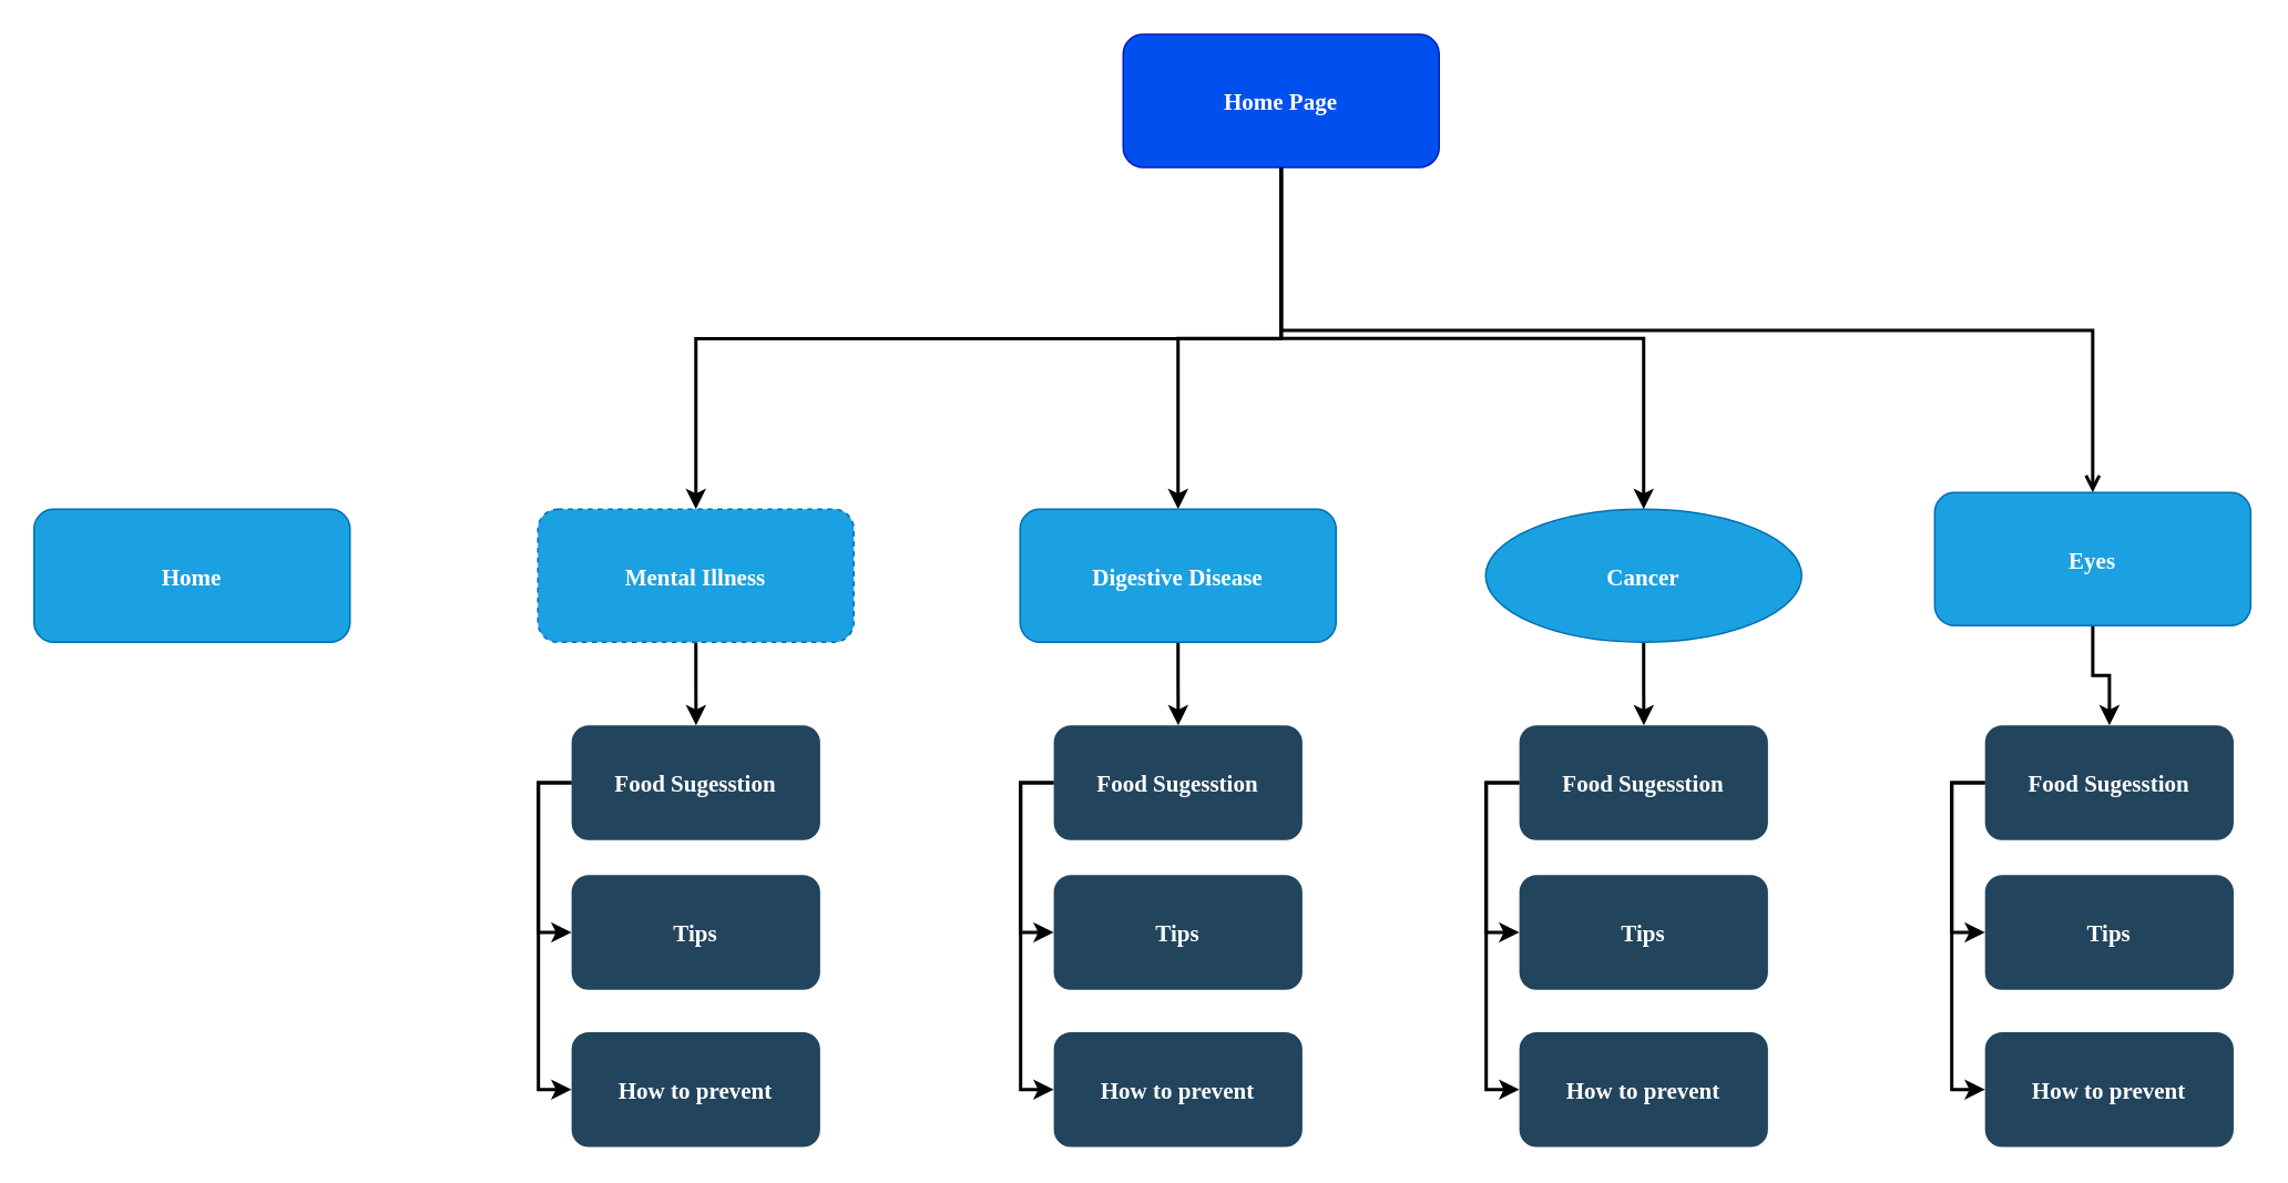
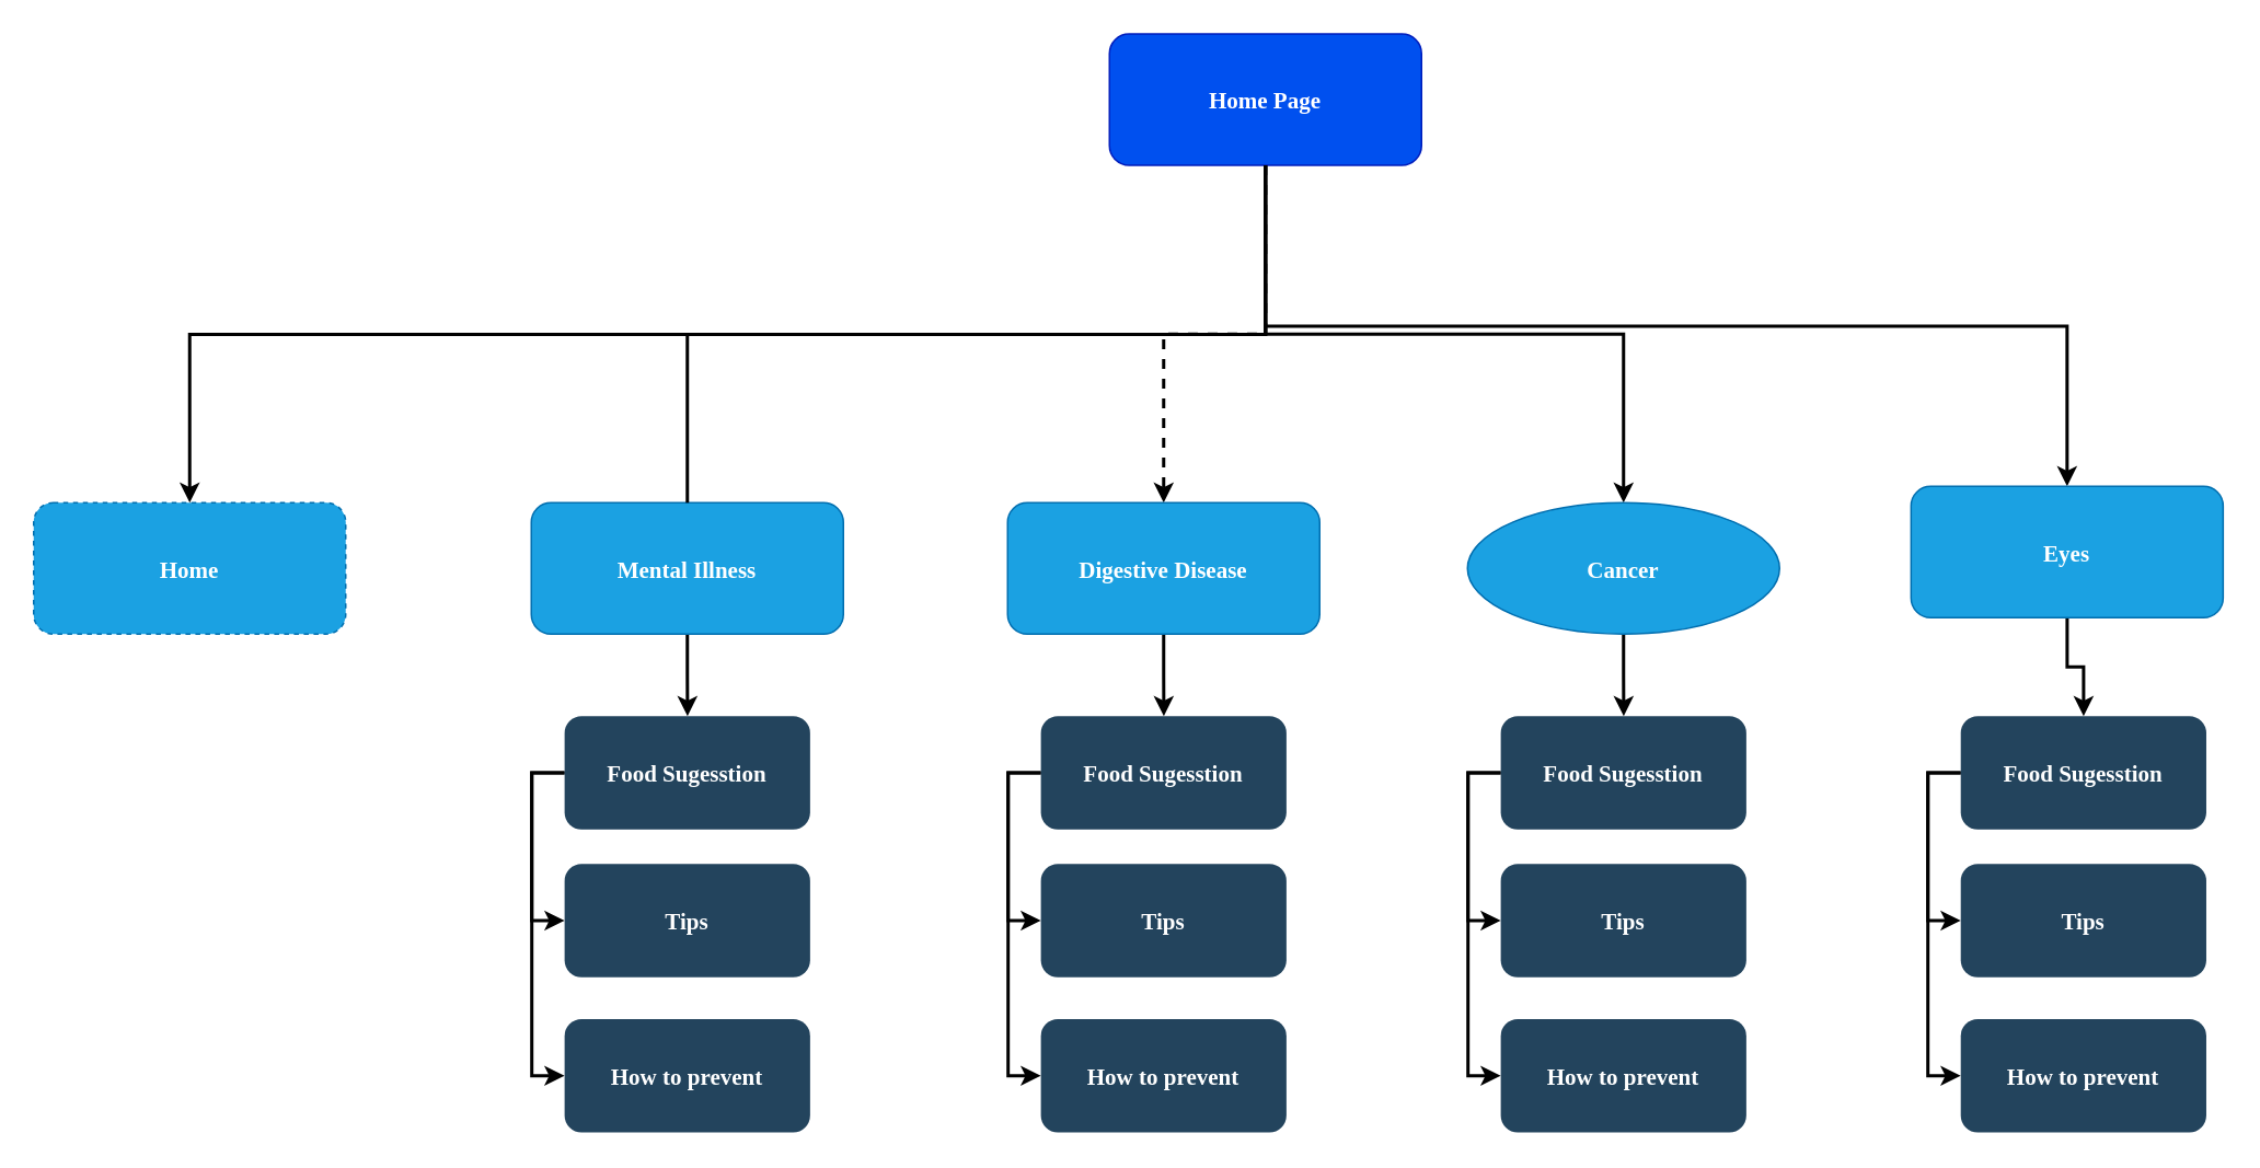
+ <mxCell id="13" value="" style="edgeStyle=elbowEdgeStyle;elbow=vertical;strokeWidth=2;rounded=0" parent="1" source="4" target="8" edge="1"><mxGeometry x="-23" y="135.5" width="100" height="100" as="geometry"><mxPoint x="-110" y="205.5" as="sourcePoint" /><mxPoint x="-10" y="105.5" as="targetPoint" /></mxGeometry></mxCell>
- <mxCell id="2" style="edgeStyle=orthogonalEdgeStyle;rounded=0;orthogonalLoop=1;jettySize=auto;html=1;exitX=0.5;exitY=1;exitDx=0;exitDy=0;entryX=0.5;entryY=0;entryDx=0;entryDy=0;strokeWidth=2;" edge="1" parent="1" source="4" target="17"><mxGeometry relative="1" as="geometry" /></mxCell>
+ <mxCell id="2" style="edgeStyle=orthogonalEdgeStyle;rounded=0;orthogonalLoop=1;jettySize=auto;html=1;exitX=0.5;exitY=1;exitDx=0;exitDy=0;entryX=0.5;entryY=0;entryDx=0;entryDy=0;strokeWidth=2;dashed=1;" edge="1" parent="1" source="4" target="17"><mxGeometry relative="1" as="geometry" /></mxCell>
- <mxCell id="5" value="" style="edgeStyle=elbowEdgeStyle;elbow=vertical;strokeWidth=2;rounded=0;entryX=0.5;entryY=0;entryDx=0;entryDy=0;endArrow=open;" parent="1" source="4" target="31" edge="1"><mxGeometry x="337" y="215.5" width="100" height="100" as="geometry"><mxPoint x="250" y="285.5" as="sourcePoint" /><mxPoint x="1370" y="305.5" as="targetPoint" /></mxGeometry></mxCell>
+ <mxCell id="5" value="" style="edgeStyle=elbowEdgeStyle;elbow=vertical;strokeWidth=2;rounded=0;entryX=0.5;entryY=0;entryDx=0;entryDy=0;" parent="1" source="4" target="31" edge="1"><mxGeometry x="337" y="215.5" width="100" height="100" as="geometry"><mxPoint x="250" y="285.5" as="sourcePoint" /><mxPoint x="1370" y="305.5" as="targetPoint" /></mxGeometry></mxCell>
- <mxCell id="12" value="" style="edgeStyle=elbowEdgeStyle;elbow=vertical;strokeWidth=2;rounded=0" parent="1" source="4" target="7" edge="1"><mxGeometry x="347" y="225.5" width="100" height="100" as="geometry"><mxPoint x="775" y="245.5" as="sourcePoint" /><mxPoint x="1380" y="315.5" as="targetPoint" /></mxGeometry></mxCell>
+ <mxCell id="12" value="" style="edgeStyle=elbowEdgeStyle;elbow=vertical;strokeWidth=2;rounded=0;endArrow=none;" parent="1" source="4" target="7" edge="1"><mxGeometry x="347" y="225.5" width="100" height="100" as="geometry"><mxPoint x="775" y="245.5" as="sourcePoint" /><mxPoint x="1380" y="315.5" as="targetPoint" /></mxGeometry></mxCell>
- <mxCell id="8" value="Home" style="rounded=1;fillColor=#1ba1e2;strokeColor=#006EAF;fontColor=#ffffff;fontStyle=1;fontFamily=Tahoma;fontSize=14" parent="1" vertex="1"><mxGeometry x="20" y="305.5" width="190" height="80" as="geometry" /></mxCell>
+ <mxCell id="8" value="Home" style="rounded=1;fillColor=#1ba1e2;strokeColor=#006EAF;fontColor=#ffffff;fontStyle=1;fontFamily=Tahoma;fontSize=14;dashed=1;" parent="1" vertex="1"><mxGeometry x="20" y="305.5" width="190" height="80" as="geometry" /></mxCell>
- <mxCell id="7" value="Mental Illness" style="rounded=1;fillColor=#1ba1e2;strokeColor=#006EAF;fontColor=#ffffff;fontStyle=1;fontFamily=Tahoma;fontSize=14;dashed=1;" parent="1" vertex="1"><mxGeometry x="323" y="305.5" width="190" height="80" as="geometry" /></mxCell>
+ <mxCell id="7" value="Mental Illness" style="rounded=1;fillColor=#1ba1e2;strokeColor=#006EAF;fontColor=#ffffff;fontStyle=1;fontFamily=Tahoma;fontSize=14" parent="1" vertex="1"><mxGeometry x="323" y="305.5" width="190" height="80" as="geometry" /></mxCell>
